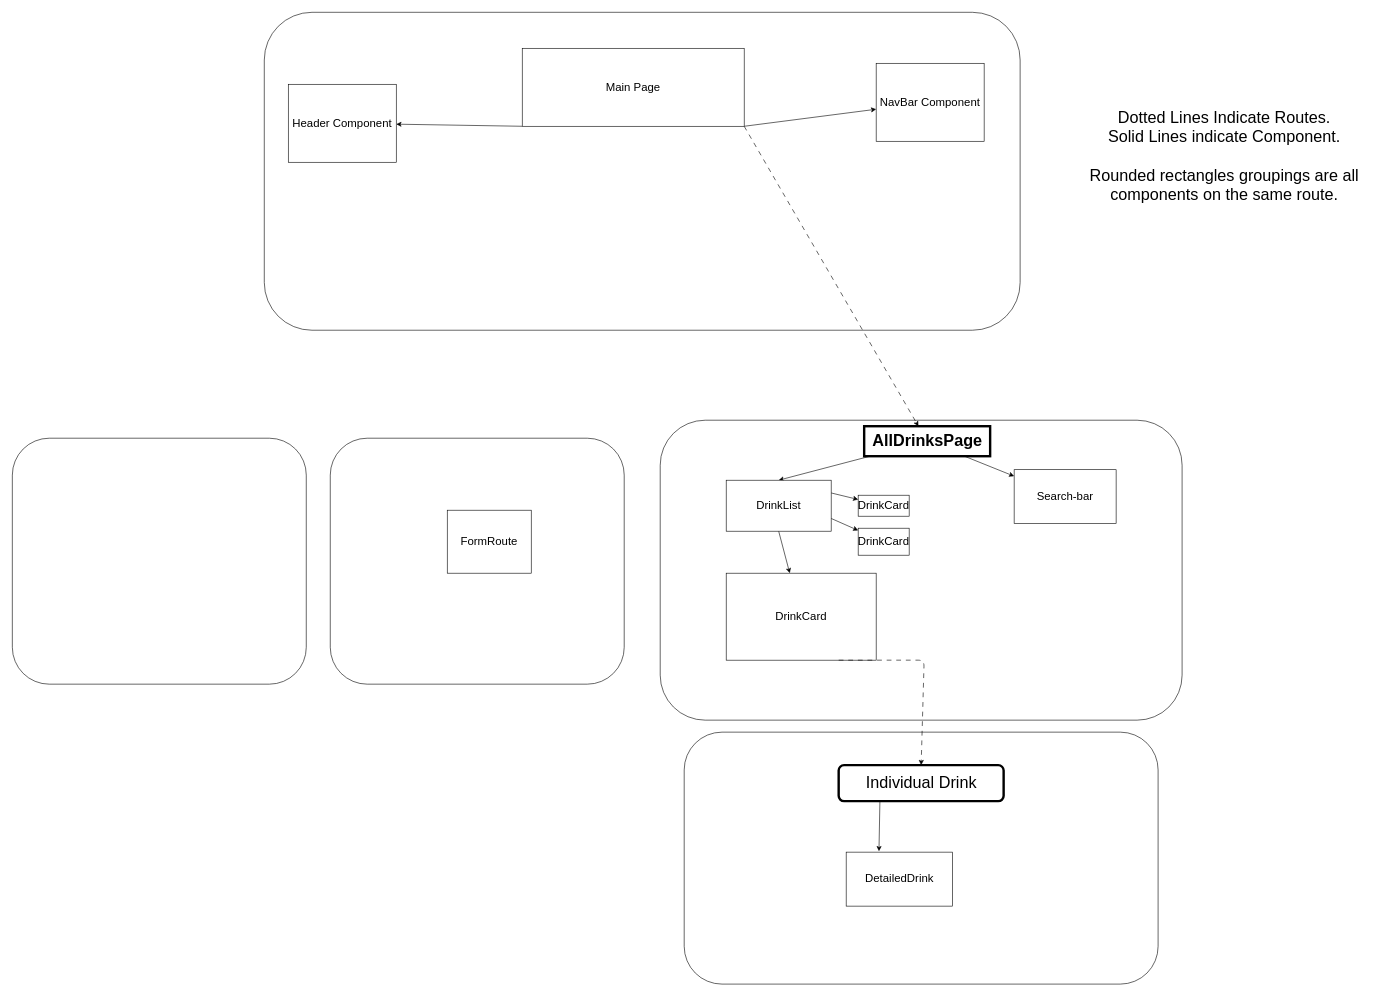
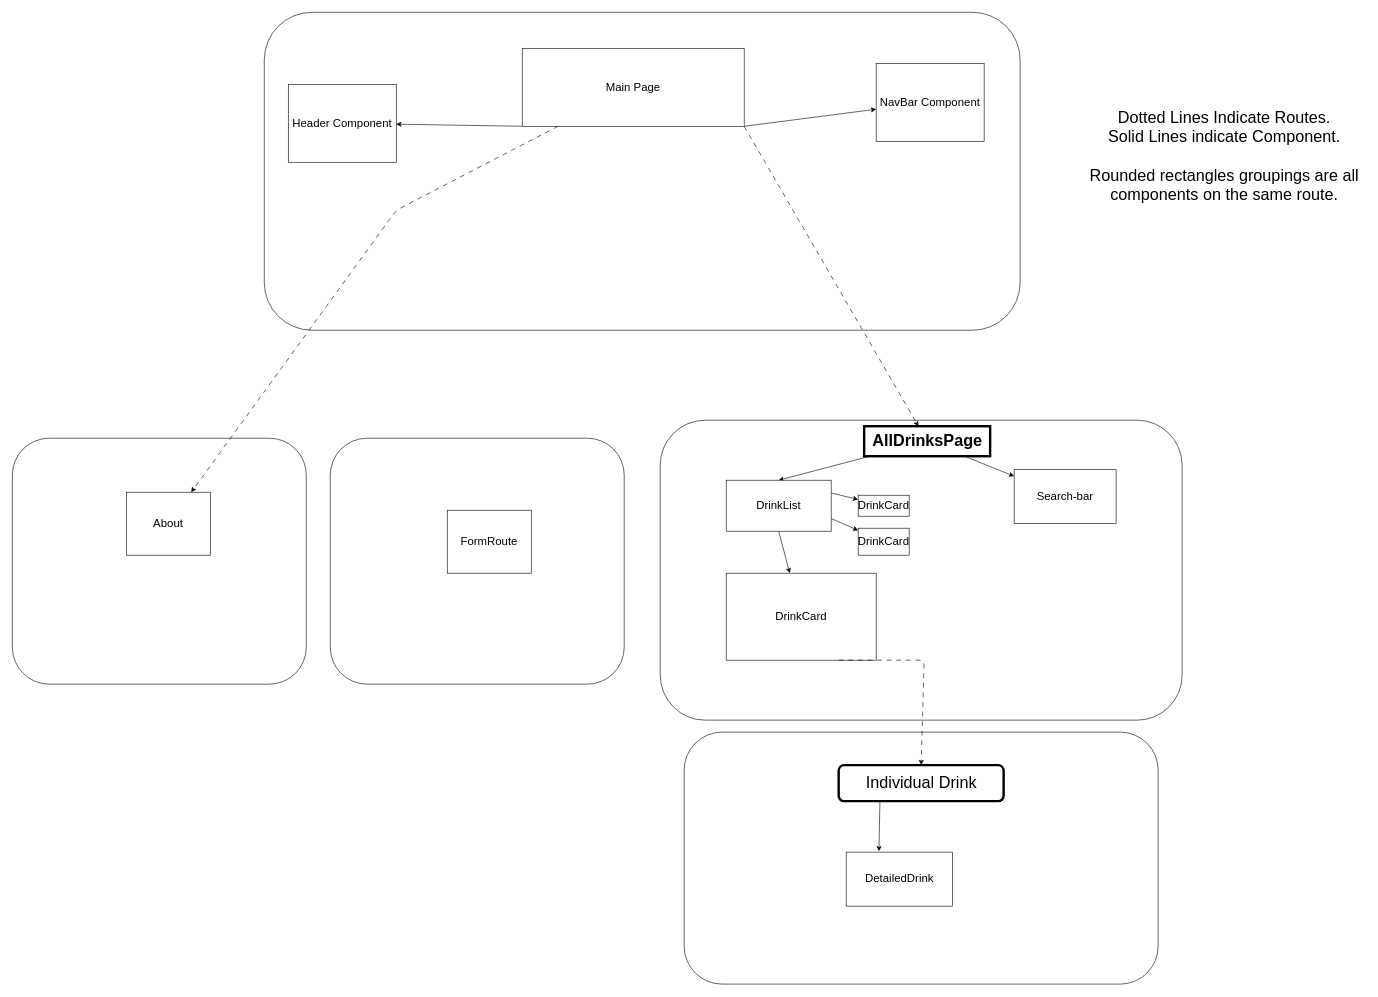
+ <mxCell id="12" style="edgeStyle=none;html=1;fontSize=19;dashed=1;dashPattern=8 8;" parent="1" source="9" target="10" edge="1"><mxGeometry relative="1" as="geometry"><Array as="points"><mxPoint x="660" y="350" /></Array></mxGeometry></mxCell>
+ <mxCell id="10" value="About" style="whiteSpace=wrap;html=1;fontSize=19;" parent="1" vertex="1"><mxGeometry x="210" y="820" width="140" height="105" as="geometry" /></mxCell>
